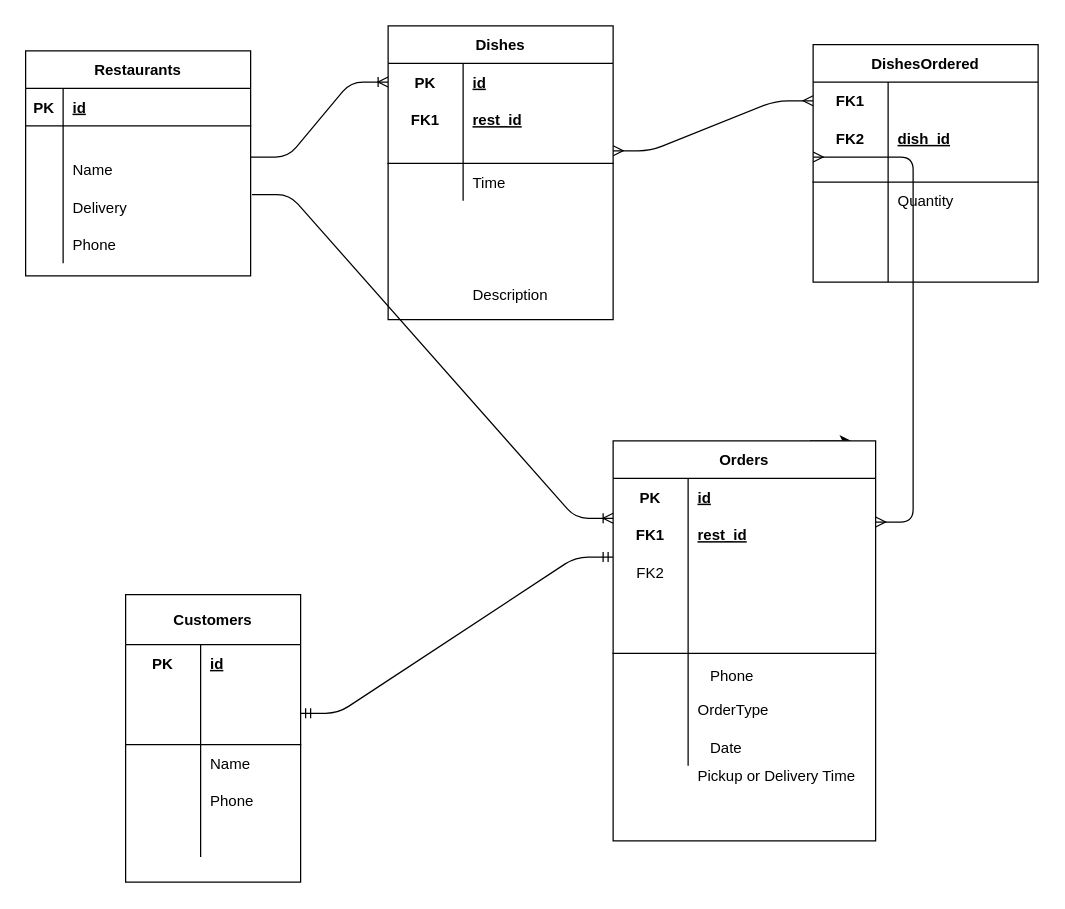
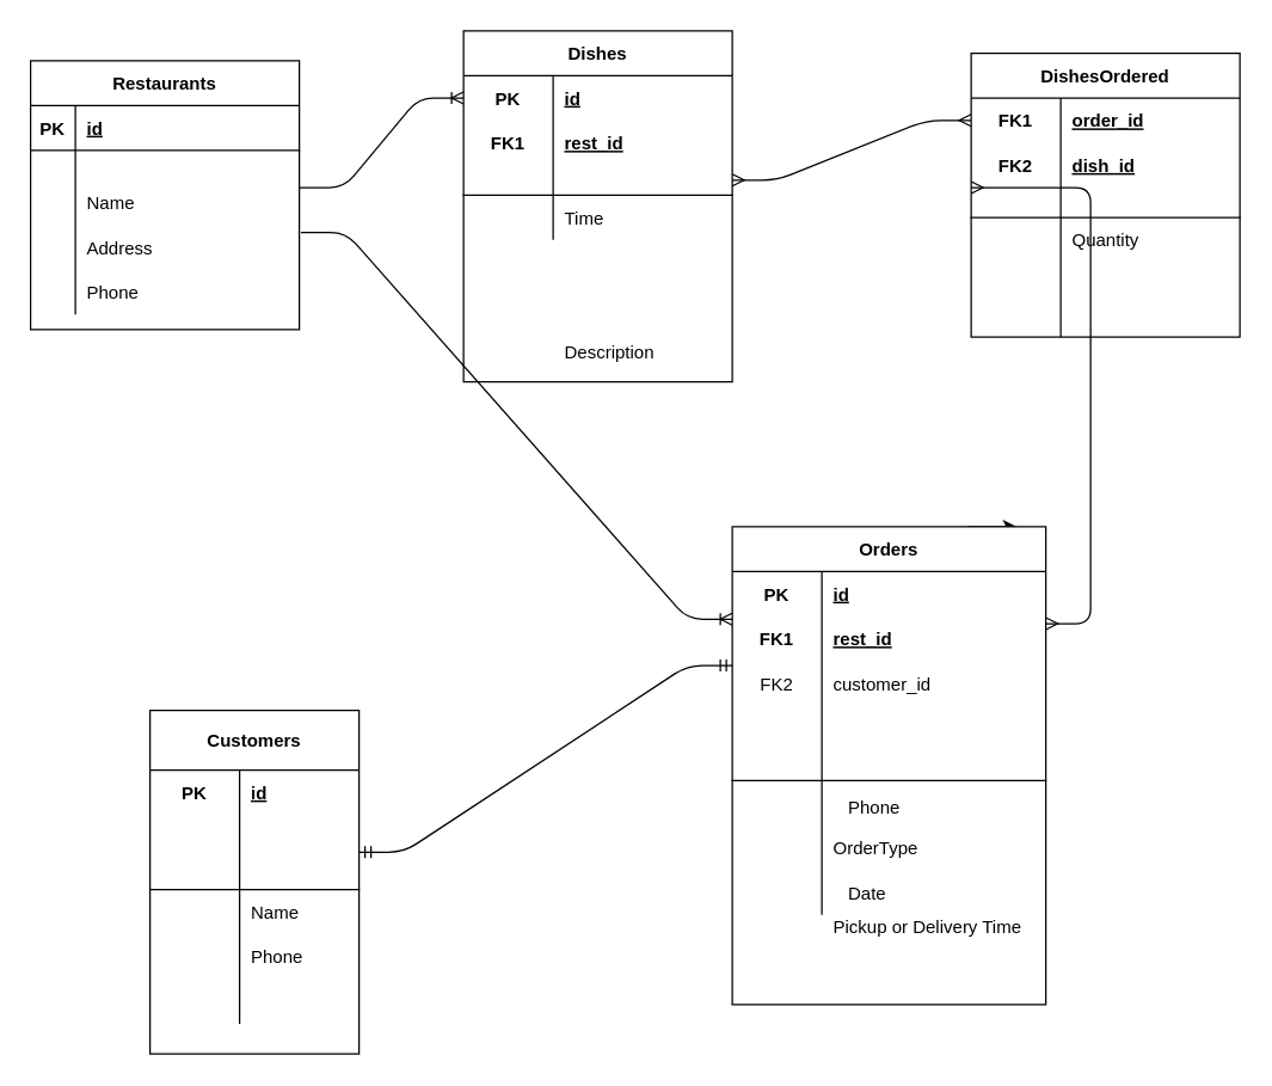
+ <mxCell id="6" value="order_id" style="shape=partialRectangle;connectable=0;fillColor=none;top=0;left=0;bottom=0;right=0;align=left;spacingLeft=6;fontStyle=5;overflow=hidden;" parent="4" vertex="1"><mxGeometry x="60" width="120" height="30" as="geometry" /></mxCell>
- <mxCell id="35" value="Delivery" style="shape=partialRectangle;connectable=0;fillColor=none;top=0;left=0;bottom=0;right=0;align=left;spacingLeft=6;overflow=hidden;" parent="33" vertex="1"><mxGeometry x="30" width="150" height="30" as="geometry" /></mxCell>
+ <mxCell id="35" value="Address" style="shape=partialRectangle;connectable=0;fillColor=none;top=0;left=0;bottom=0;right=0;align=left;spacingLeft=6;overflow=hidden;" parent="33" vertex="1"><mxGeometry x="30" width="150" height="30" as="geometry" /></mxCell>
+ <mxCell id="68" value="customer_id" style="shape=partialRectangle;connectable=0;fillColor=none;top=0;left=0;bottom=0;right=0;align=left;spacingLeft=6;fontStyle=0;overflow=hidden;" parent="66" vertex="1"><mxGeometry x="60" width="150" height="30" as="geometry" /></mxCell>
